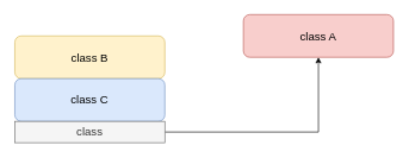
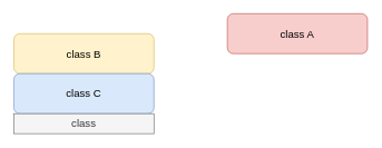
- <mxCell id="5" style="edgeStyle=orthogonalEdgeStyle;rounded=0;orthogonalLoop=1;jettySize=auto;html=1;fontSize=16;" edge="1" parent="1" source="6" target="4"><mxGeometry relative="1" as="geometry" /></mxCell>
